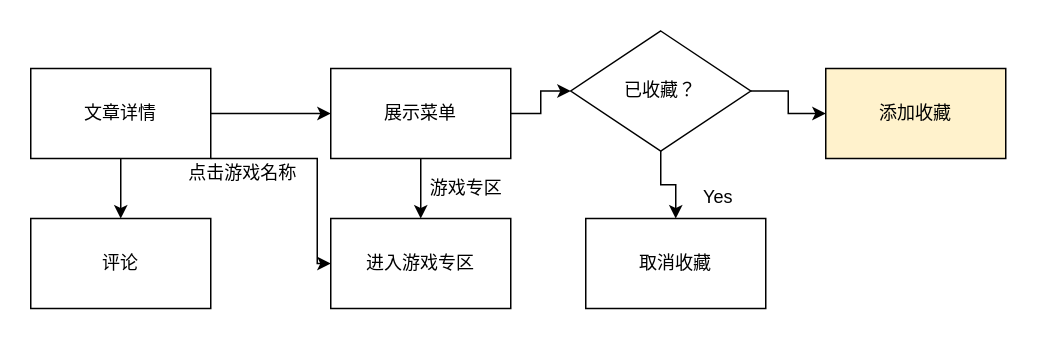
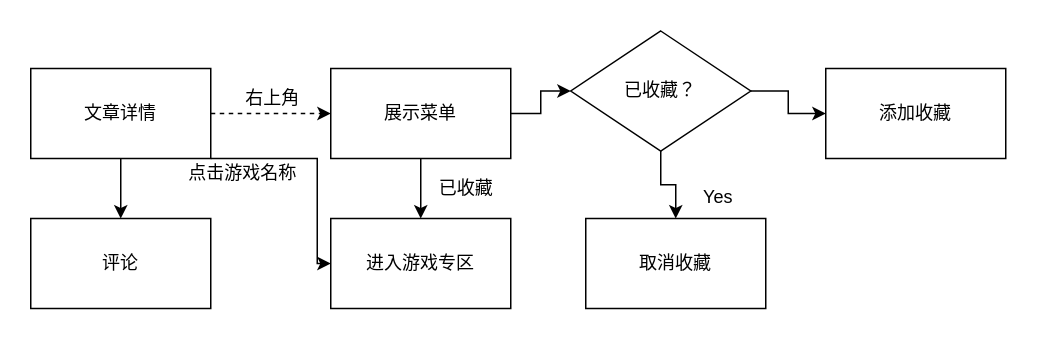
+ <mxCell id="11" value="右上角" style="text;html=1;align=center;verticalAlign=middle;resizable=0;points=[];autosize=1;" vertex="1" parent="1"><mxGeometry x="156" y="55" width="50" height="20" as="geometry" /></mxCell>
- <mxCell id="2" value="" style="edgeStyle=orthogonalEdgeStyle;rounded=0;orthogonalLoop=1;jettySize=auto;html=1;" edge="1" parent="1" source="5" target="9"><mxGeometry relative="1" as="geometry" /></mxCell>
+ <mxCell id="2" value="" style="edgeStyle=orthogonalEdgeStyle;rounded=0;orthogonalLoop=1;jettySize=auto;html=1;dashed=1;" edge="1" parent="1" source="5" target="9"><mxGeometry relative="1" as="geometry" /></mxCell>
- <mxCell id="17" value="添加收藏" style="rounded=0;whiteSpace=wrap;html=1;fillColor=#fff2cc;" vertex="1" parent="1"><mxGeometry x="550" y="45" width="120" height="60" as="geometry" /></mxCell>
+ <mxCell id="17" value="添加收藏" style="rounded=0;whiteSpace=wrap;html=1;" vertex="1" parent="1"><mxGeometry x="550" y="45" width="120" height="60" as="geometry" /></mxCell>
- <mxCell id="12" value="游戏专区" style="text;html=1;align=center;verticalAlign=middle;resizable=0;points=[];autosize=1;" vertex="1" parent="1"><mxGeometry x="280" y="115" width="60" height="20" as="geometry" /></mxCell>
+ <mxCell id="12" value="已收藏" style="text;html=1;align=center;verticalAlign=middle;resizable=0;points=[];autosize=1;" vertex="1" parent="1"><mxGeometry x="280" y="115" width="60" height="20" as="geometry" /></mxCell>
